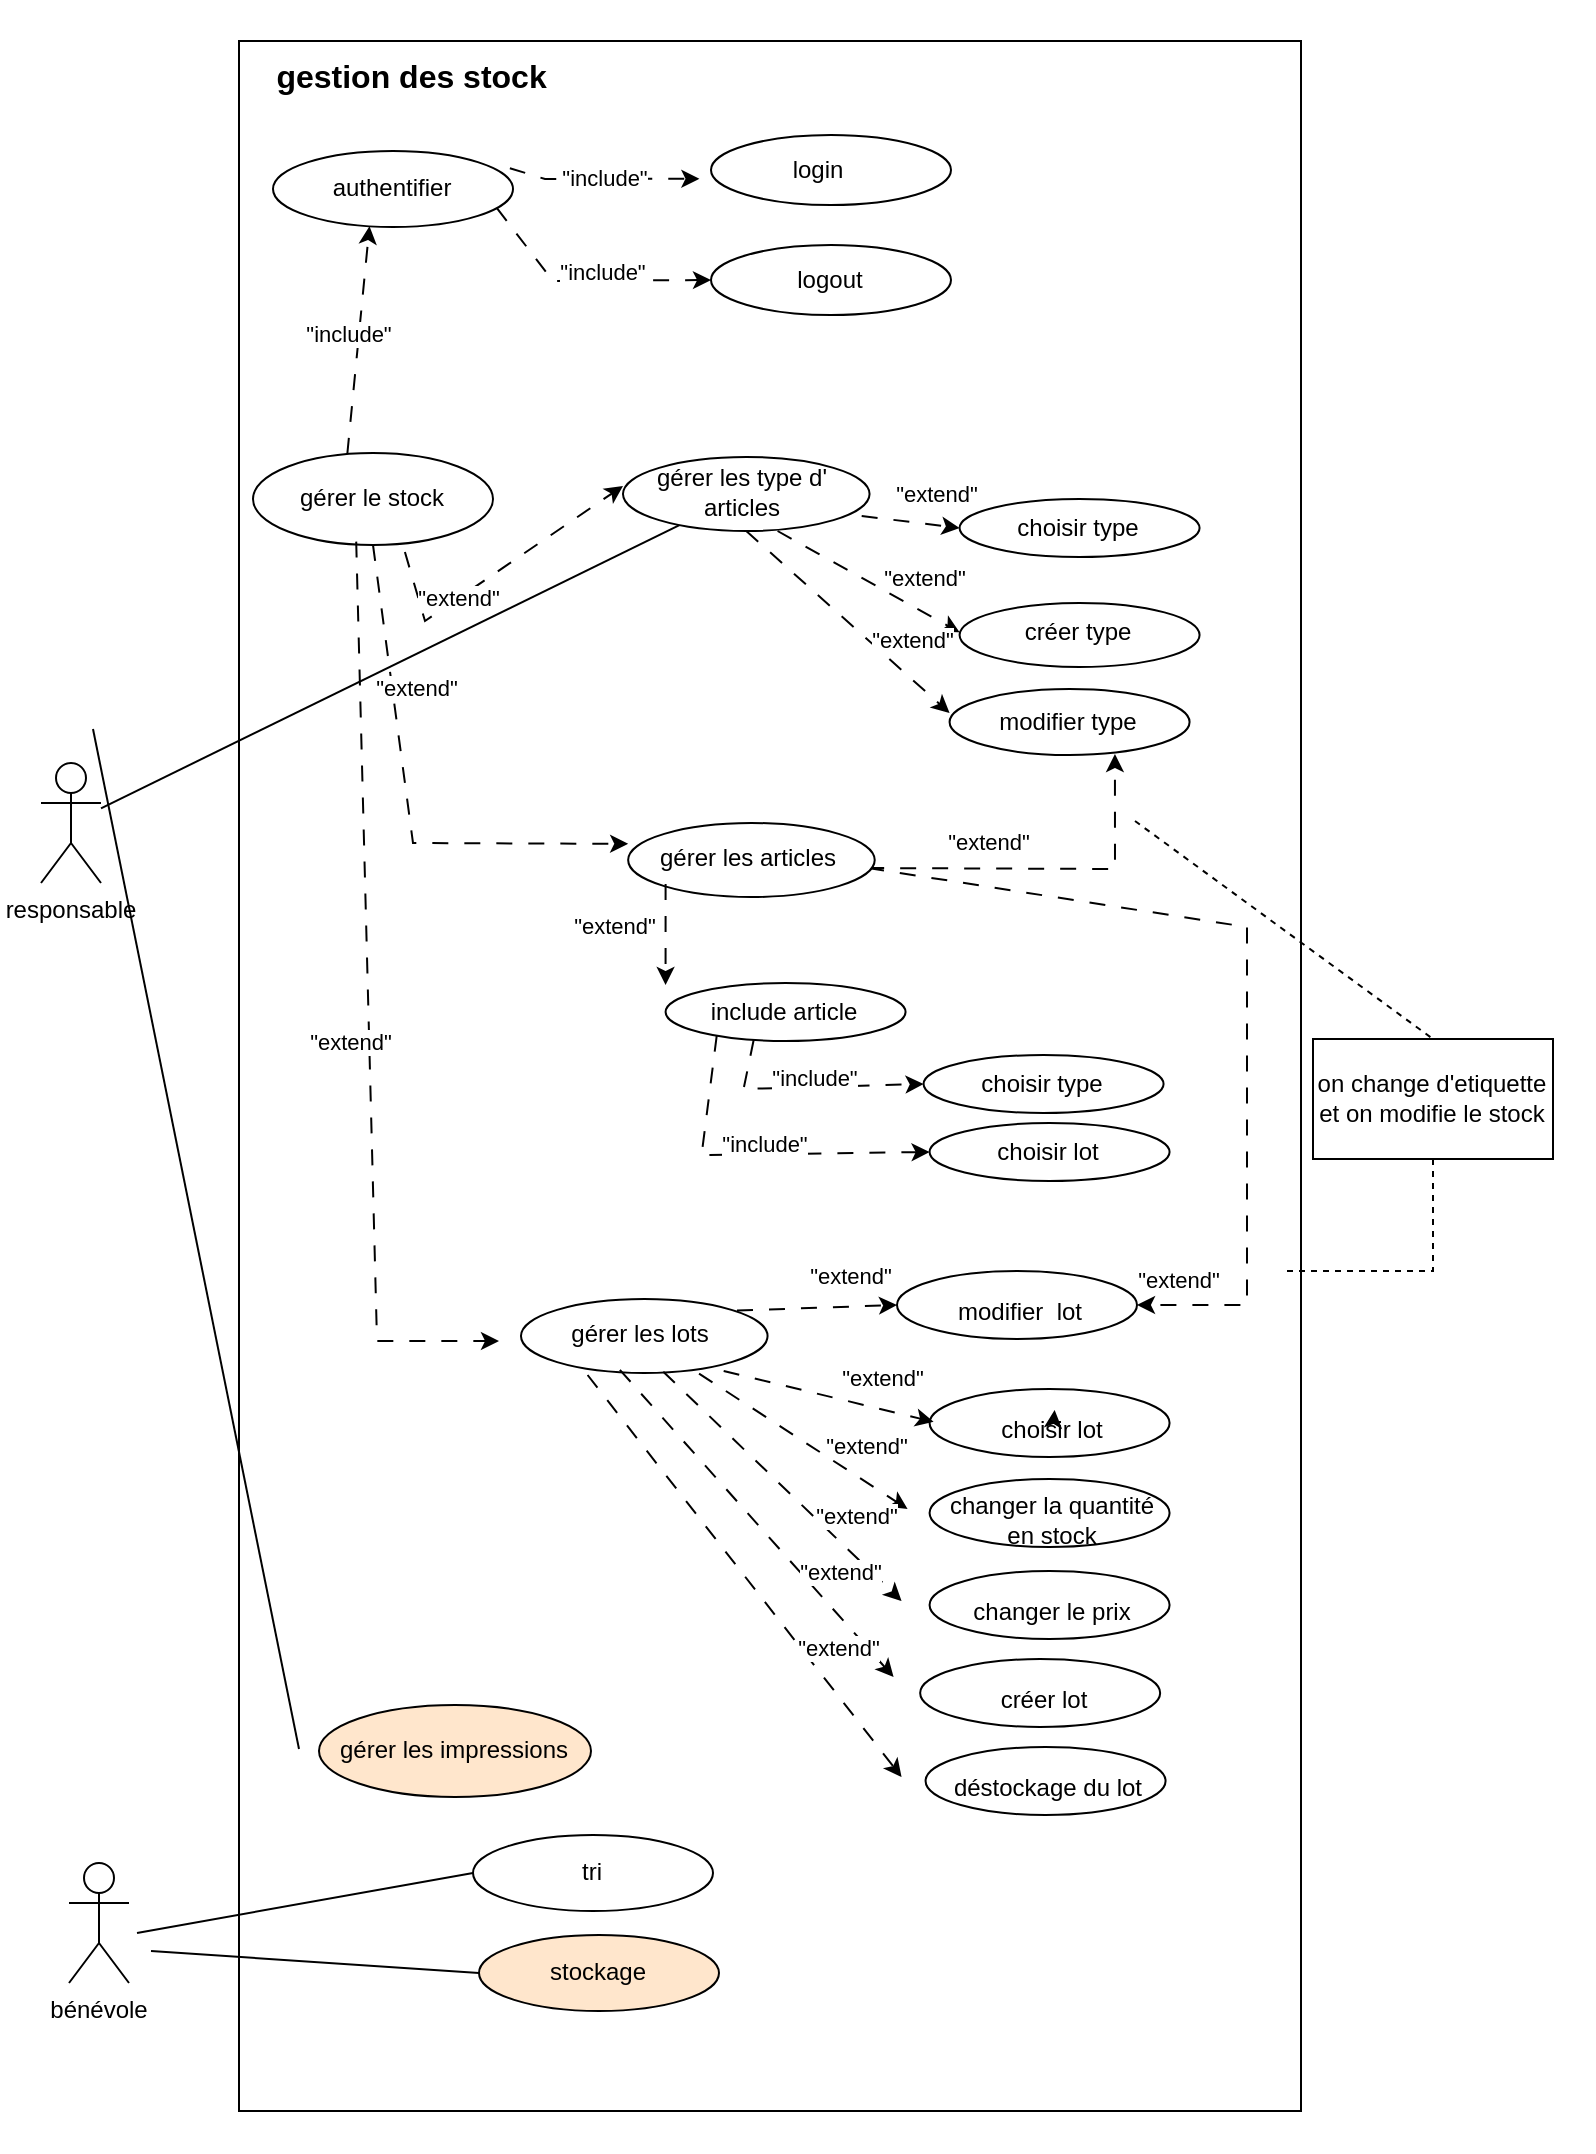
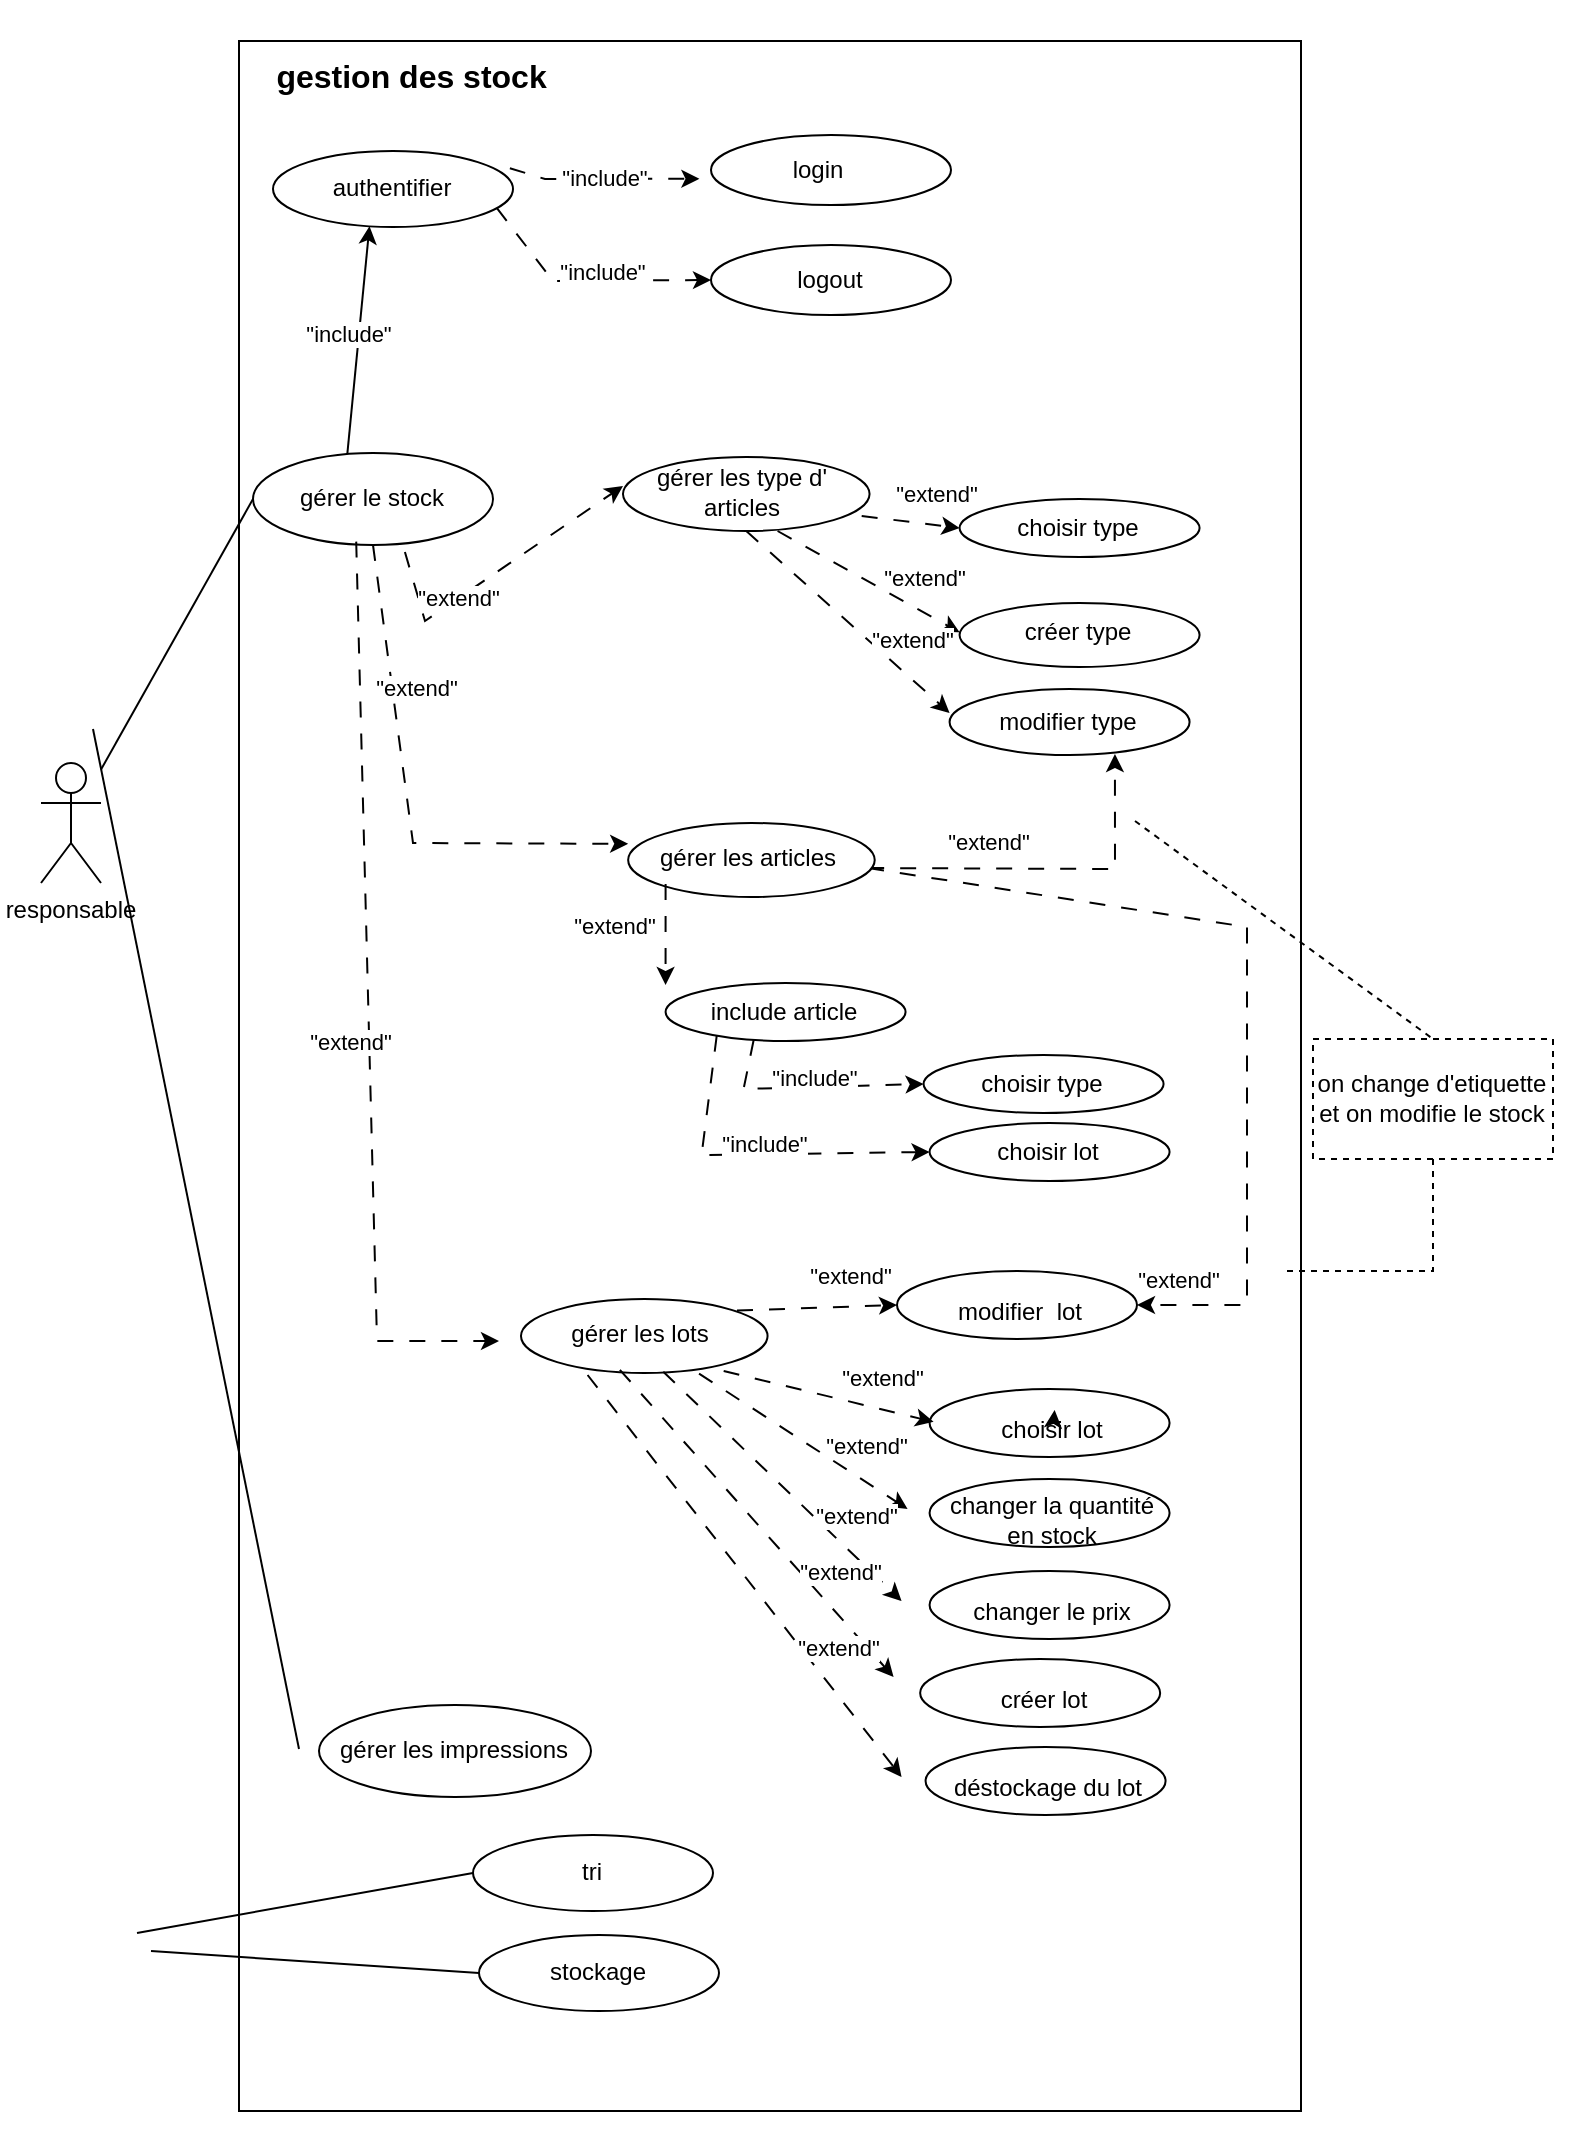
- <mxCell id="24" value="" style="endArrow=classic;html=1;rounded=0;exitX=0.393;exitY=0.009;exitDx=0;exitDy=0;exitPerimeter=0;entryX=0.402;entryY=0.989;entryDx=0;entryDy=0;entryPerimeter=0;dashed=1;dashPattern=8 8;" edge="1" parent="1" source="20" target="23"><mxGeometry width="50" height="50" relative="1" as="geometry"><mxPoint x="214" y="237" as="sourcePoint" /><mxPoint x="321" y="153" as="targetPoint" /></mxGeometry></mxCell>
+ <mxCell id="24" value="" style="endArrow=classic;html=1;rounded=0;exitX=0.393;exitY=0.009;exitDx=0;exitDy=0;exitPerimeter=0;entryX=0.402;entryY=0.989;entryDx=0;entryDy=0;entryPerimeter=0;dashed=0;dashPattern=8 8;" edge="1" parent="1" source="20" target="23"><mxGeometry width="50" height="50" relative="1" as="geometry"><mxPoint x="214" y="237" as="sourcePoint" /><mxPoint x="321" y="153" as="targetPoint" /></mxGeometry></mxCell>
- <mxCell id="4" value="" style="endArrow=none;html=1;rounded=0;endFill=0;" parent="1" source="3" target="77" edge="1"><mxGeometry width="50" height="50" relative="1" as="geometry"><mxPoint x="343" y="260" as="sourcePoint" /><mxPoint x="507" y="251" as="targetPoint" /></mxGeometry></mxCell>
+ <mxCell id="4" value="" style="endArrow=none;html=1;rounded=0;entryX=0;entryY=0.5;entryDx=0;entryDy=0;endFill=0;" parent="1" source="3" target="20" edge="1"><mxGeometry width="50" height="50" relative="1" as="geometry"><mxPoint x="343" y="260" as="sourcePoint" /><mxPoint x="507" y="251" as="targetPoint" /></mxGeometry></mxCell>
- <mxCell id="32" value="on change d'etiquette et on modifie le stock" style="rounded=0;whiteSpace=wrap;html=1;" vertex="1" parent="1"><mxGeometry x="656" y="519" width="120" height="60" as="geometry" /></mxCell>
+ <mxCell id="32" value="on change d'etiquette et on modifie le stock" style="rounded=0;whiteSpace=wrap;html=1;dashed=1;" vertex="1" parent="1"><mxGeometry x="656" y="519" width="120" height="60" as="geometry" /></mxCell>
- <mxCell id="35" value="gérer les impressions" style="ellipse;whiteSpace=wrap;html=1;fillColor=#ffe6cc;" vertex="1" parent="1"><mxGeometry x="159" y="852" width="136" height="46" as="geometry" /></mxCell>
+ <mxCell id="35" value="gérer les impressions" style="ellipse;whiteSpace=wrap;html=1;" vertex="1" parent="1"><mxGeometry x="159" y="852" width="136" height="46" as="geometry" /></mxCell>
- <mxCell id="7" value="bénévole" style="shape=umlActor;verticalLabelPosition=bottom;verticalAlign=top;html=1;outlineConnect=0;" vertex="1" parent="6"><mxGeometry y="14" width="30" height="60" as="geometry" /></mxCell>
- <mxCell id="9" value="stockage" style="ellipse;whiteSpace=wrap;html=1;fillColor=#ffe6cc;" vertex="1" parent="6"><mxGeometry x="205" y="50" width="120" height="38" as="geometry" /></mxCell>
+ <mxCell id="9" value="stockage" style="ellipse;whiteSpace=wrap;html=1;" vertex="1" parent="6"><mxGeometry x="205" y="50" width="120" height="38" as="geometry" /></mxCell>
